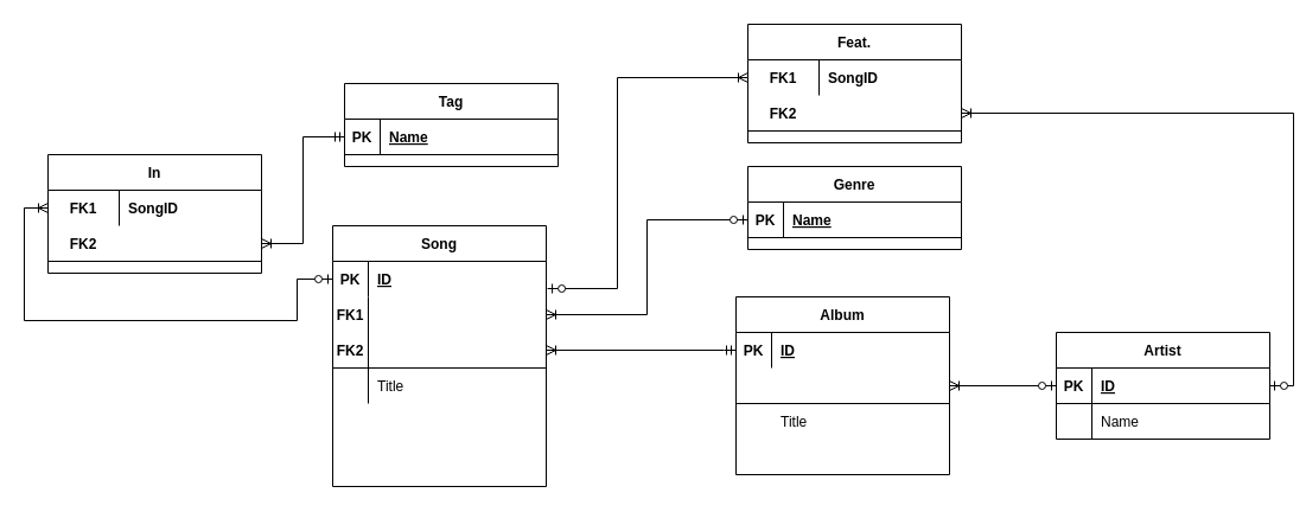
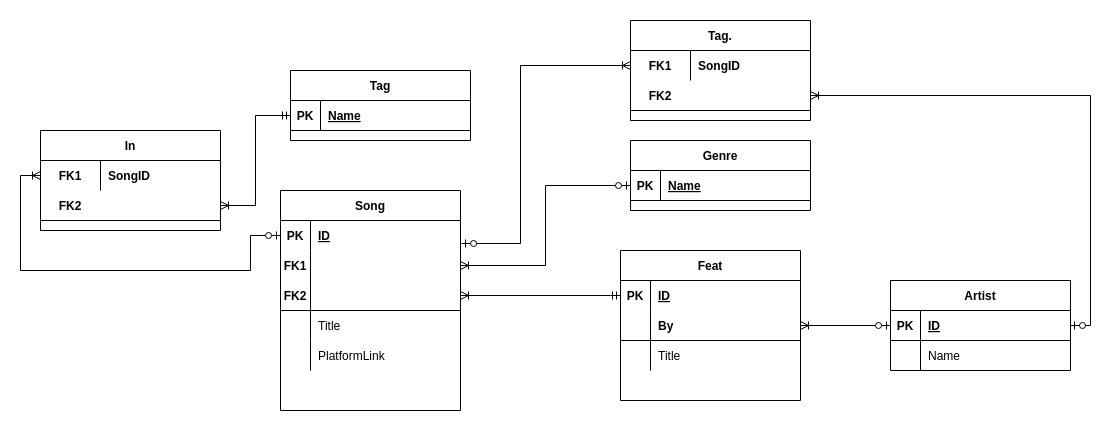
- <mxCell id="47" value="Feat." style="shape=table;startSize=30;container=1;collapsible=1;childLayout=tableLayout;fixedRows=1;rowLines=0;fontStyle=1;align=center;resizeLast=1;" vertex="1" parent="1"><mxGeometry x="630" y="20" width="180" height="100" as="geometry" /></mxCell>
+ <mxCell id="47" value="Tag." style="shape=table;startSize=30;container=1;collapsible=1;childLayout=tableLayout;fixedRows=1;rowLines=0;fontStyle=1;align=center;resizeLast=1;" vertex="1" parent="1"><mxGeometry x="630" y="20" width="180" height="100" as="geometry" /></mxCell>
- <mxCell id="9" value="Album" style="shape=table;startSize=30;container=1;collapsible=1;childLayout=tableLayout;fixedRows=1;rowLines=0;fontStyle=1;align=center;resizeLast=1;" vertex="1" parent="1"><mxGeometry x="620" y="250" width="180" height="150" as="geometry" /></mxCell>
+ <mxCell id="9" value="Feat" style="shape=table;startSize=30;container=1;collapsible=1;childLayout=tableLayout;fixedRows=1;rowLines=0;fontStyle=1;align=center;resizeLast=1;" vertex="1" parent="1"><mxGeometry x="620" y="250" width="180" height="150" as="geometry" /></mxCell>
+ <mxCell id="14" value="By" style="shape=partialRectangle;connectable=0;fillColor=none;top=0;left=0;bottom=0;right=0;align=left;spacingLeft=6;fontStyle=1;overflow=hidden;" vertex="1" parent="13"><mxGeometry x="30" width="150" height="30" as="geometry" /></mxCell>
+ <mxCell id="37" value="PlatformLink" style="shape=partialRectangle;connectable=0;fillColor=none;top=0;left=0;bottom=0;right=0;align=left;spacingLeft=6;overflow=hidden;" vertex="1" parent="35"><mxGeometry x="30" width="150" height="30" as="geometry" /></mxCell>
